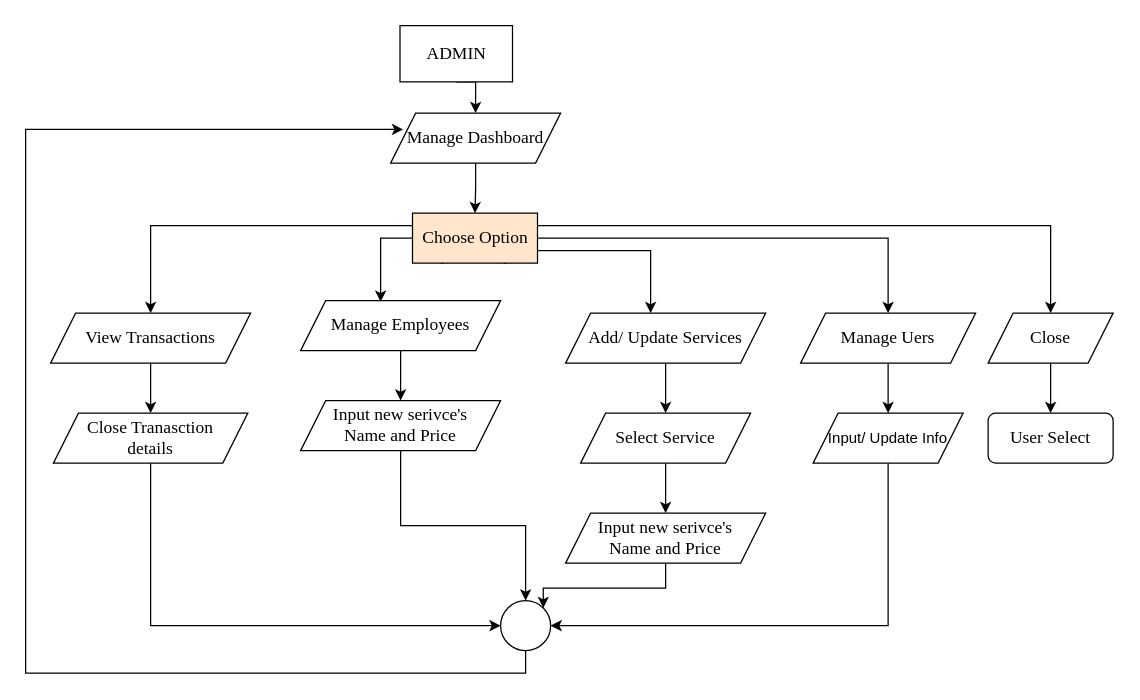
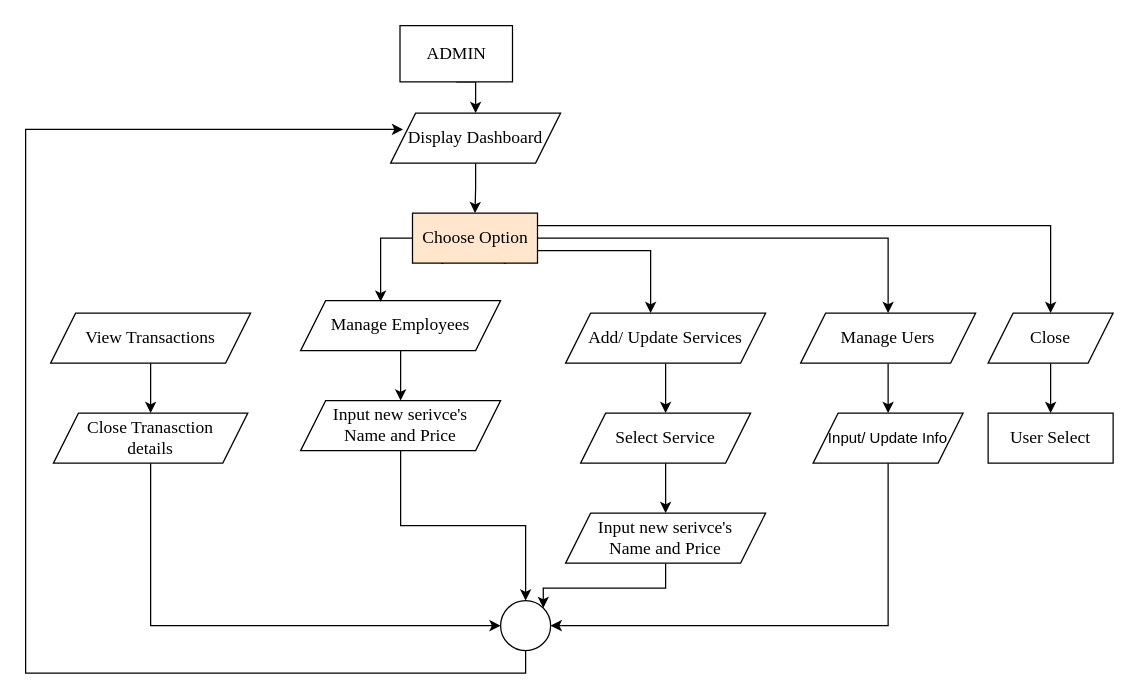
- <mxCell id="5" value="Manage Dashboard" style="shape=parallelogram;perimeter=parallelogramPerimeter;whiteSpace=wrap;html=1;fixedSize=1;strokeWidth=1;fontSize=14;fontStyle=0;fontFamily=Times New Roman;horizontal=1;" parent="1" vertex="1"><mxGeometry x="312" y="90" width="136" height="40" as="geometry" /></mxCell>
+ <mxCell id="5" value="Display Dashboard" style="shape=parallelogram;perimeter=parallelogramPerimeter;whiteSpace=wrap;html=1;fixedSize=1;strokeWidth=1;fontSize=14;fontStyle=0;fontFamily=Times New Roman;horizontal=1;" parent="1" vertex="1"><mxGeometry x="312" y="90" width="136" height="40" as="geometry" /></mxCell>
- <mxCell id="6" style="edgeStyle=orthogonalEdgeStyle;rounded=0;orthogonalLoop=1;jettySize=auto;html=1;exitX=0;exitY=0.25;exitDx=0;exitDy=0;entryX=0.5;entryY=0;entryDx=0;entryDy=0;" parent="1" source="10" target="11" edge="1"><mxGeometry relative="1" as="geometry" /></mxCell>
- <mxCell id="26" value="User Select" style="whiteSpace=wrap;html=1;fontSize=14;fontFamily=Times New Roman;strokeWidth=1;fontStyle=0;rounded=1;" parent="1" vertex="1"><mxGeometry x="790" y="330" width="100" height="40" as="geometry" /></mxCell>
+ <mxCell id="26" value="User Select" style="whiteSpace=wrap;html=1;fontSize=14;fontFamily=Times New Roman;strokeWidth=1;fontStyle=0;" parent="1" vertex="1"><mxGeometry x="790" y="330" width="100" height="40" as="geometry" /></mxCell>
